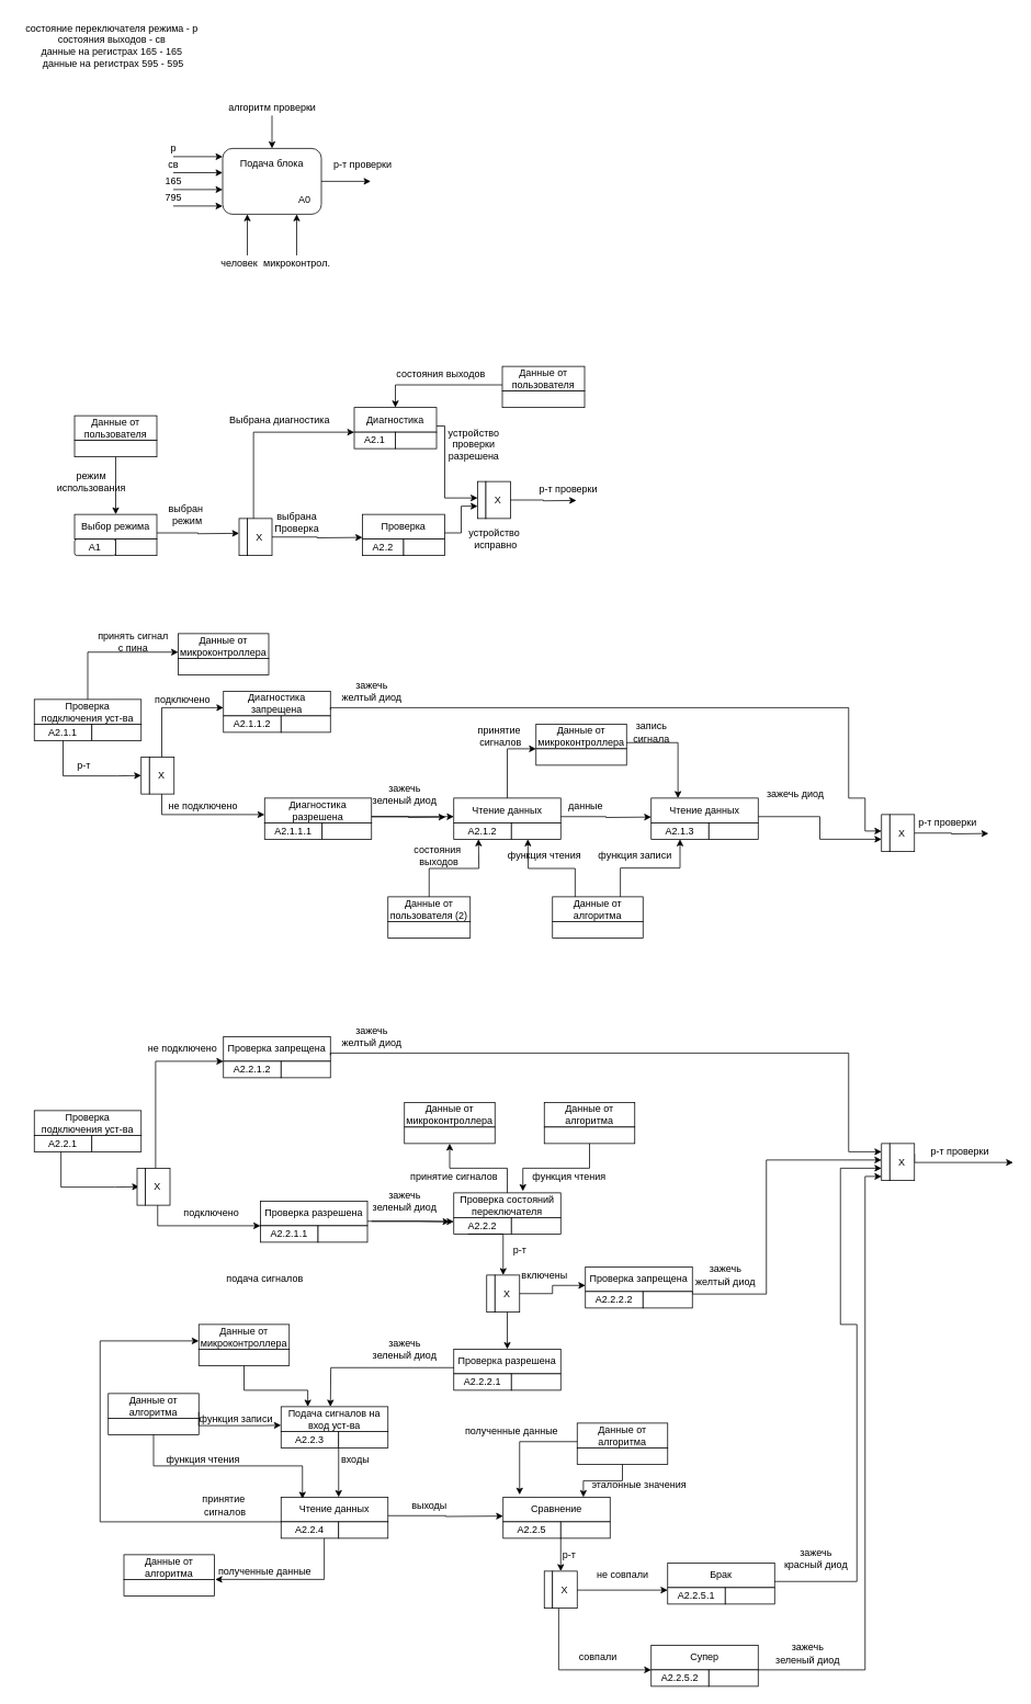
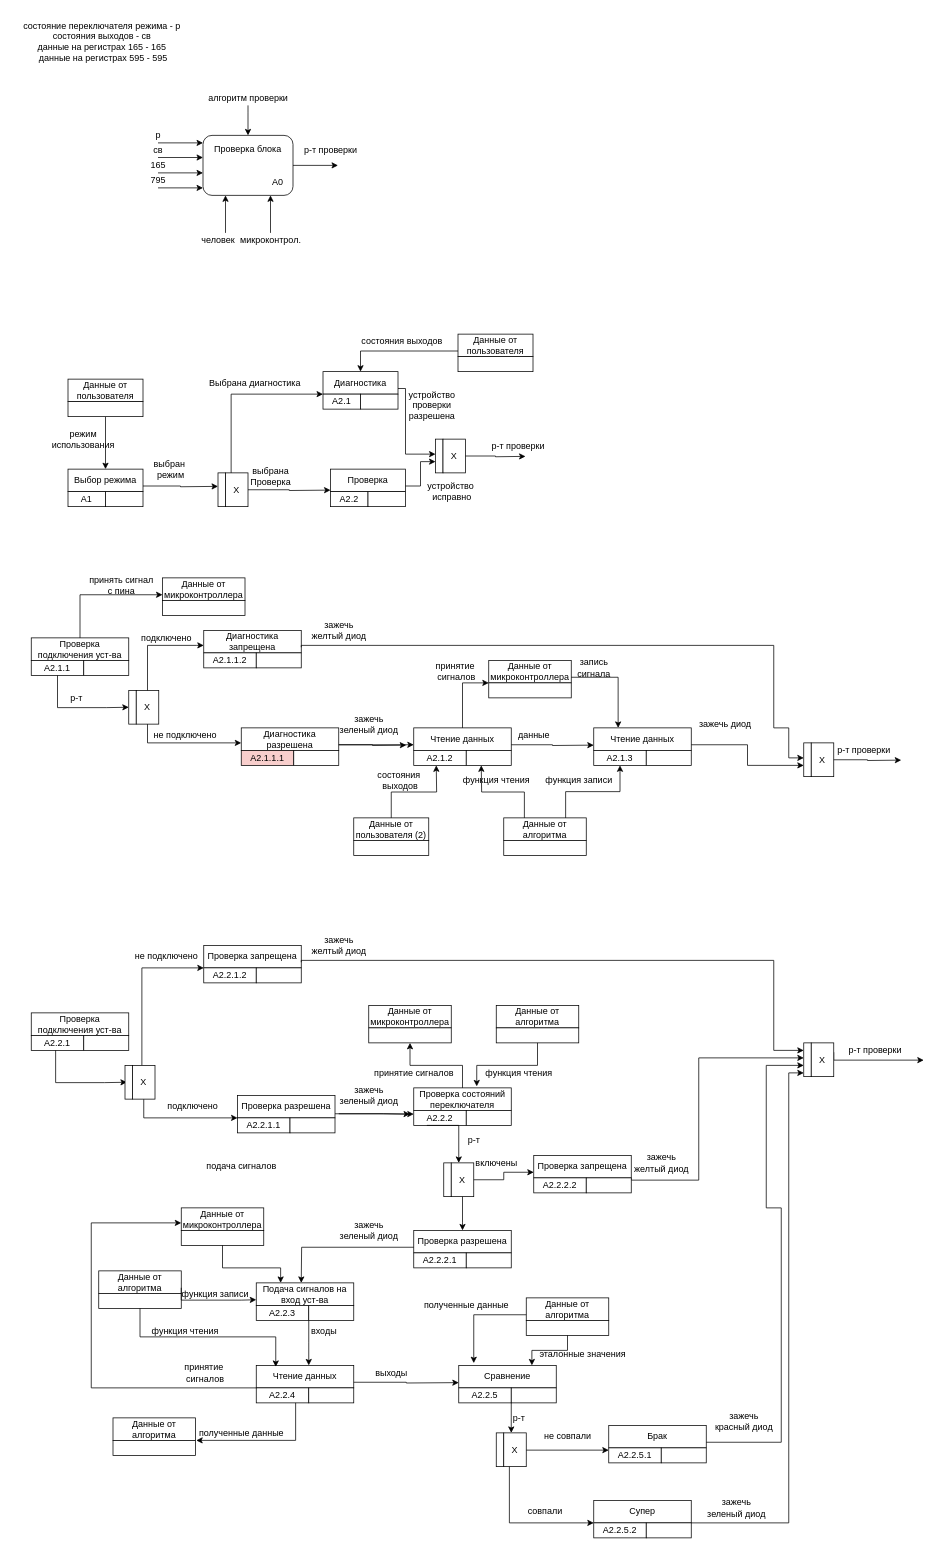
- <mxCell id="4" value="Подача блока&lt;br&gt;&lt;br&gt;&lt;br&gt;&amp;nbsp; &amp;nbsp; &amp;nbsp; &amp;nbsp; &amp;nbsp; &amp;nbsp; &amp;nbsp; &amp;nbsp; &amp;nbsp; &amp;nbsp; &amp;nbsp; &amp;nbsp; А0" style="rounded=1;whiteSpace=wrap;html=1;" parent="1" vertex="1"><mxGeometry x="270" y="180" width="120" height="80" as="geometry" /></mxCell>
+ <mxCell id="4" value="Проверка блока&lt;br&gt;&lt;br&gt;&lt;br&gt;&amp;nbsp; &amp;nbsp; &amp;nbsp; &amp;nbsp; &amp;nbsp; &amp;nbsp; &amp;nbsp; &amp;nbsp; &amp;nbsp; &amp;nbsp; &amp;nbsp; &amp;nbsp; А0" style="rounded=1;whiteSpace=wrap;html=1;" parent="1" vertex="1"><mxGeometry x="270" y="180" width="120" height="80" as="geometry" /></mxCell>
- <mxCell id="26" value="А1" style="whiteSpace=wrap;html=1;rounded=1;" parent="24" vertex="1"><mxGeometry y="30" width="50" height="20" as="geometry" /></mxCell>
+ <mxCell id="26" value="А1" style="rounded=0;whiteSpace=wrap;html=1;" parent="24" vertex="1"><mxGeometry y="30" width="50" height="20" as="geometry" /></mxCell>
- <mxCell id="81" value="А2.1.1.1" style="rounded=0;whiteSpace=wrap;html=1;" parent="79" vertex="1"><mxGeometry y="30" width="70" height="20" as="geometry" /></mxCell>
+ <mxCell id="81" value="А2.1.1.1" style="rounded=0;whiteSpace=wrap;html=1;fillColor=#f8cecc;" parent="79" vertex="1"><mxGeometry y="30" width="70" height="20" as="geometry" /></mxCell>
